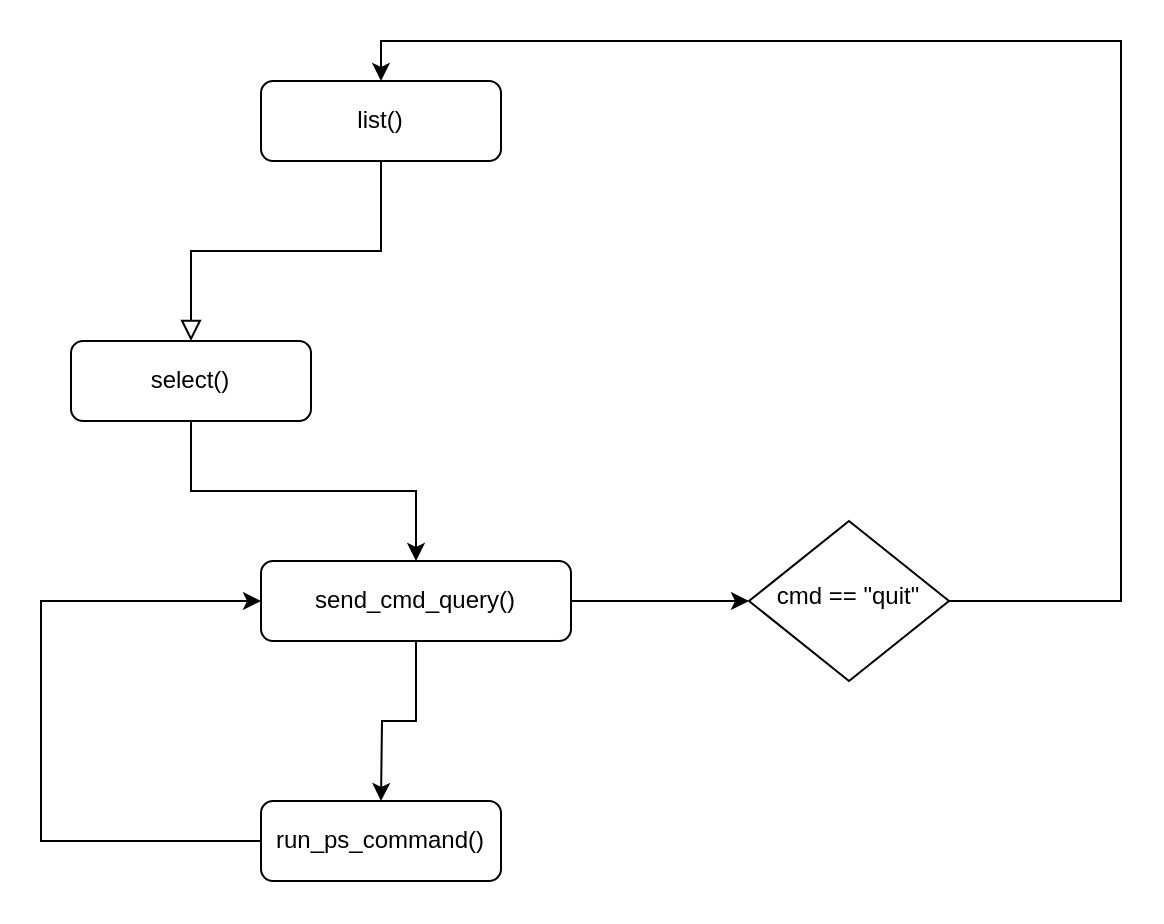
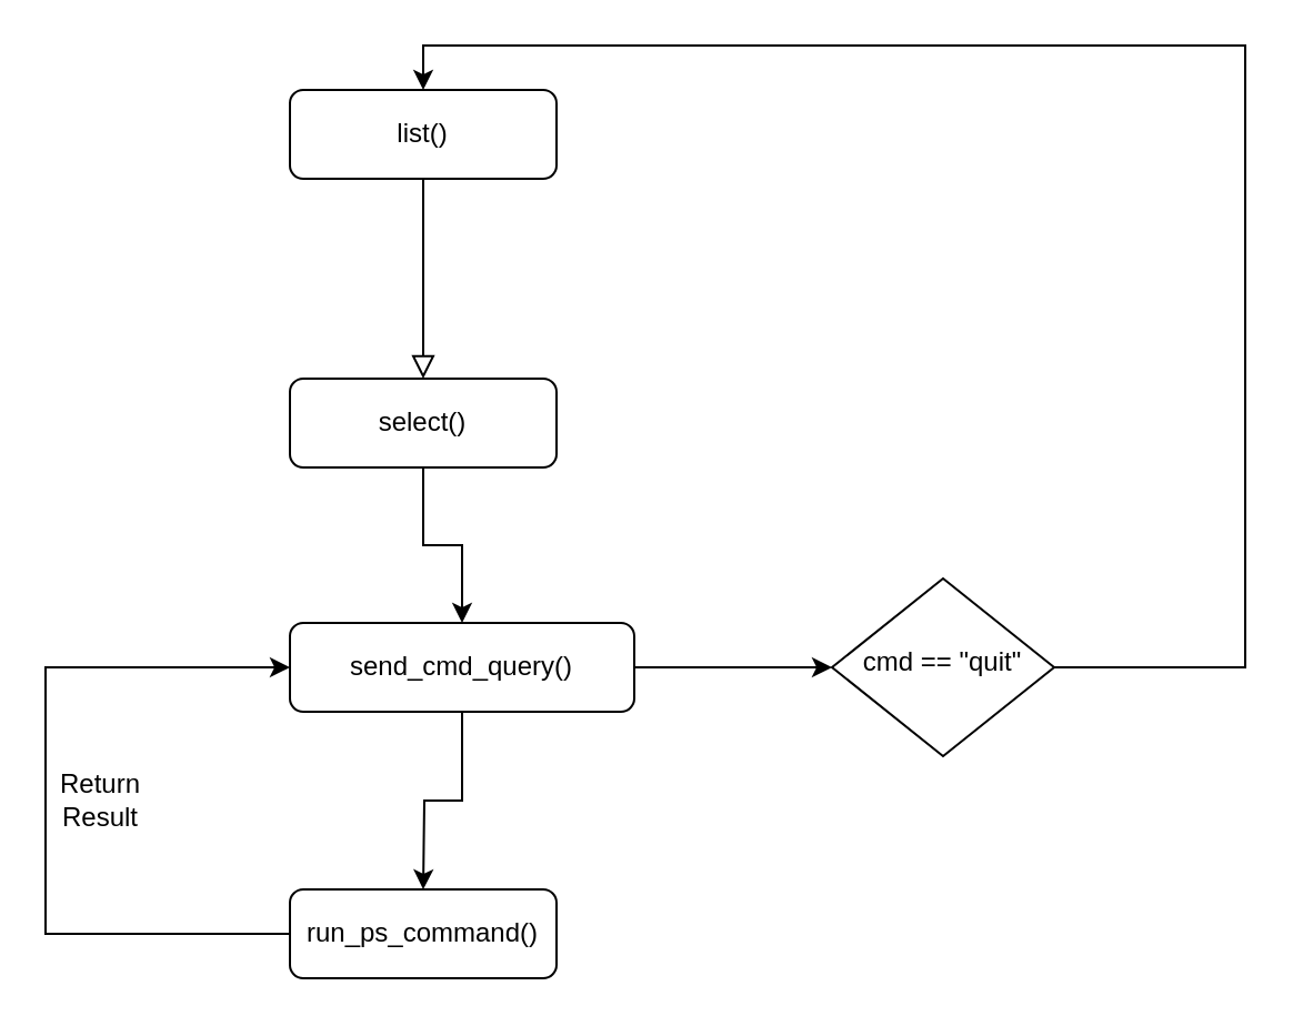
- <mxCell id="10" value="select()" style="rounded=1;whiteSpace=wrap;html=1;fontSize=12;glass=0;strokeWidth=1;shadow=0;" vertex="1" parent="1"><mxGeometry x="35" y="170" width="120" height="40" as="geometry" /></mxCell>
+ <mxCell id="10" value="select()" style="rounded=1;whiteSpace=wrap;html=1;fontSize=12;glass=0;strokeWidth=1;shadow=0;" vertex="1" parent="1"><mxGeometry x="130" y="170" width="120" height="40" as="geometry" /></mxCell>
+ <mxCell id="13" value="Return Result" style="text;html=1;strokeColor=none;fillColor=none;align=center;verticalAlign=middle;whiteSpace=wrap;rounded=0;" vertex="1" parent="1"><mxGeometry x="20" y="340" width="50" height="40" as="geometry" /></mxCell>
